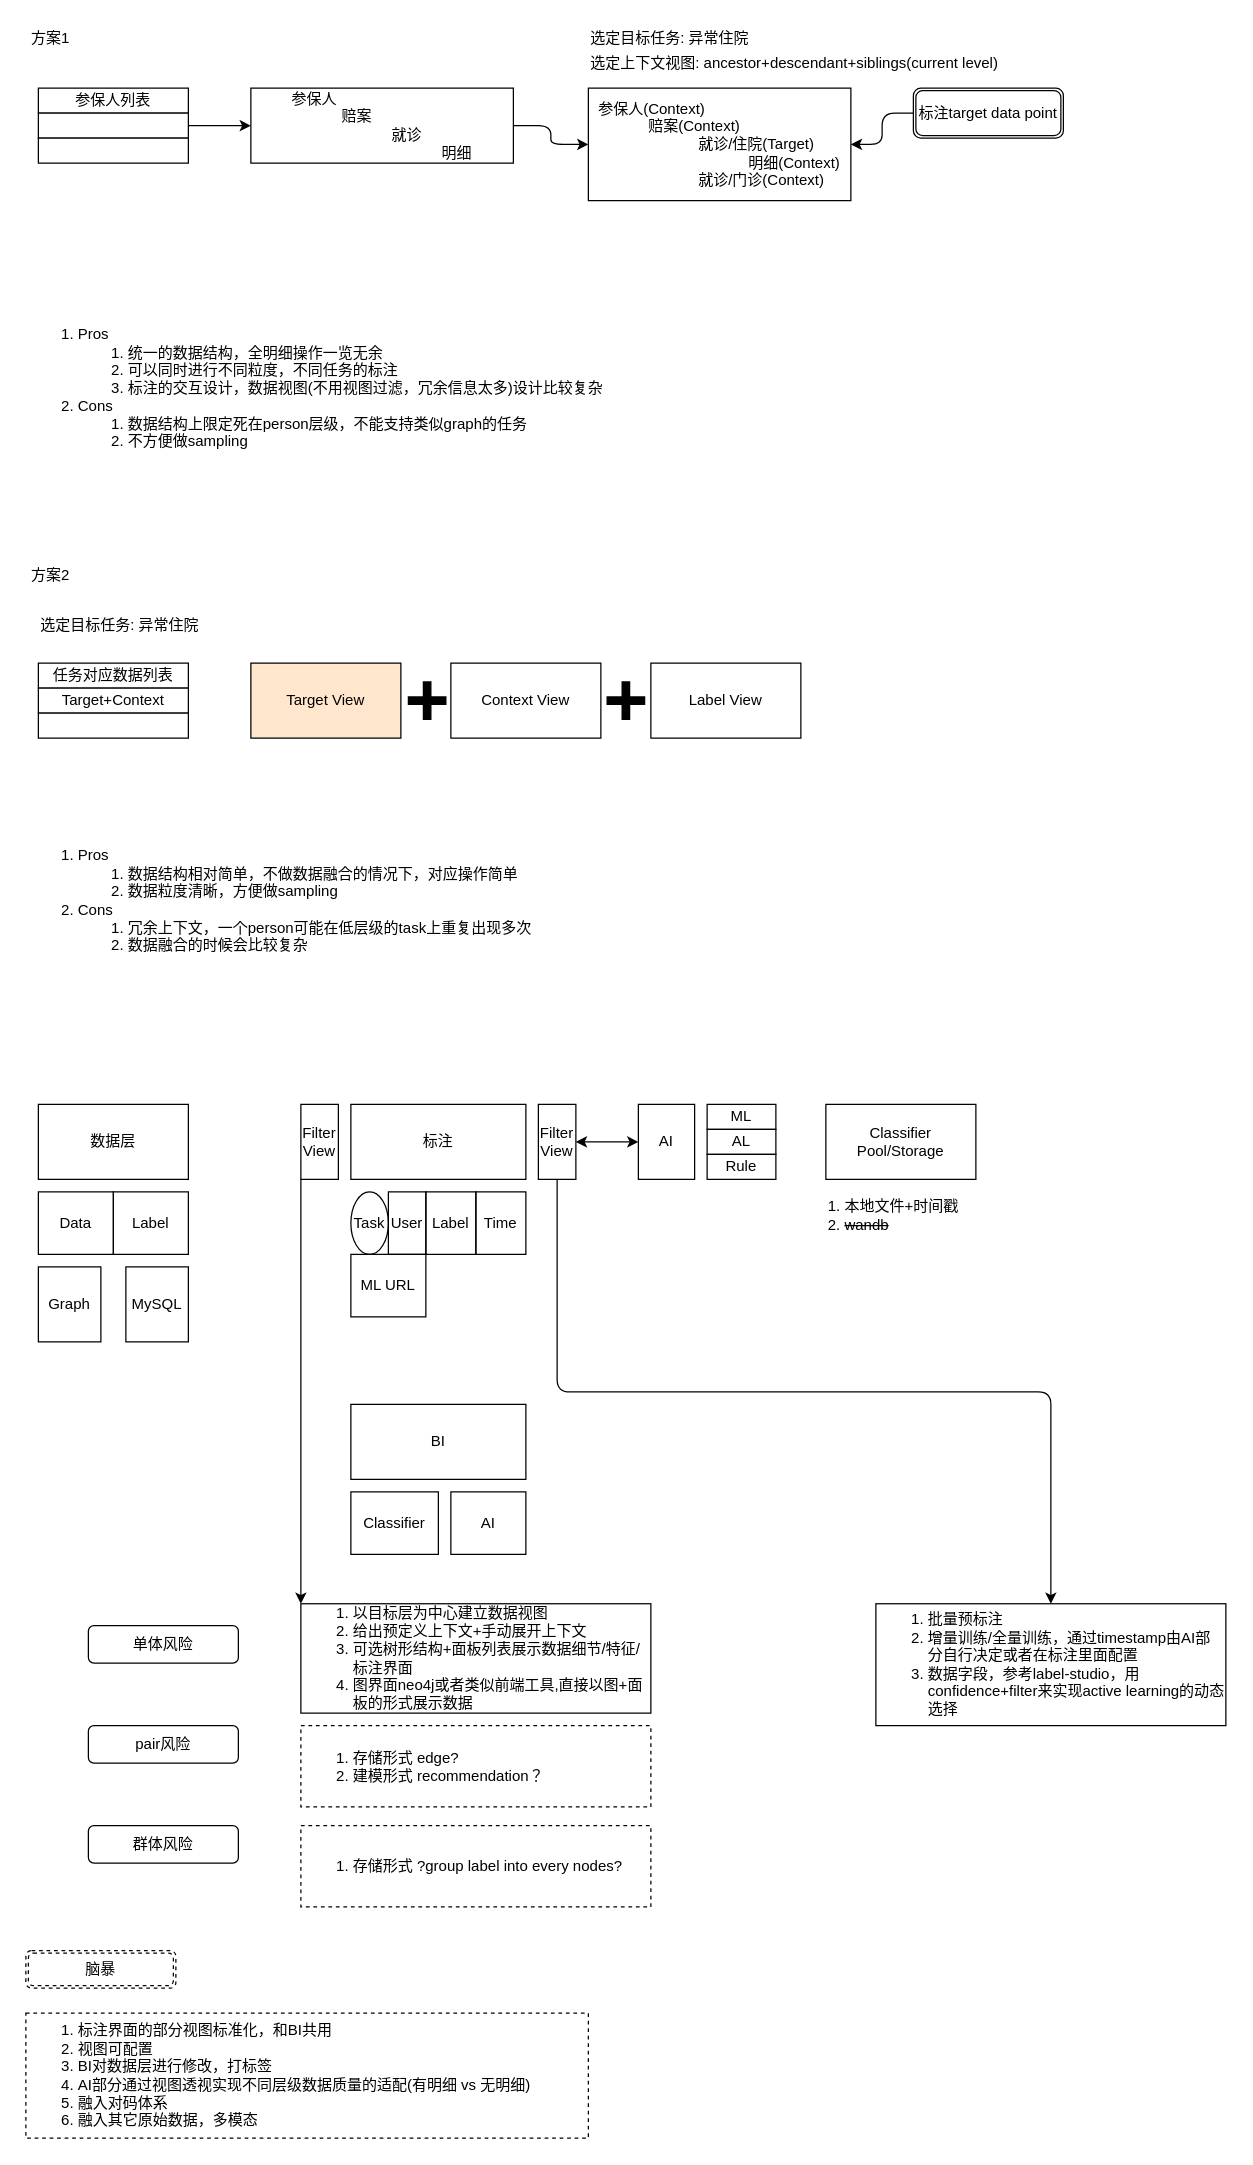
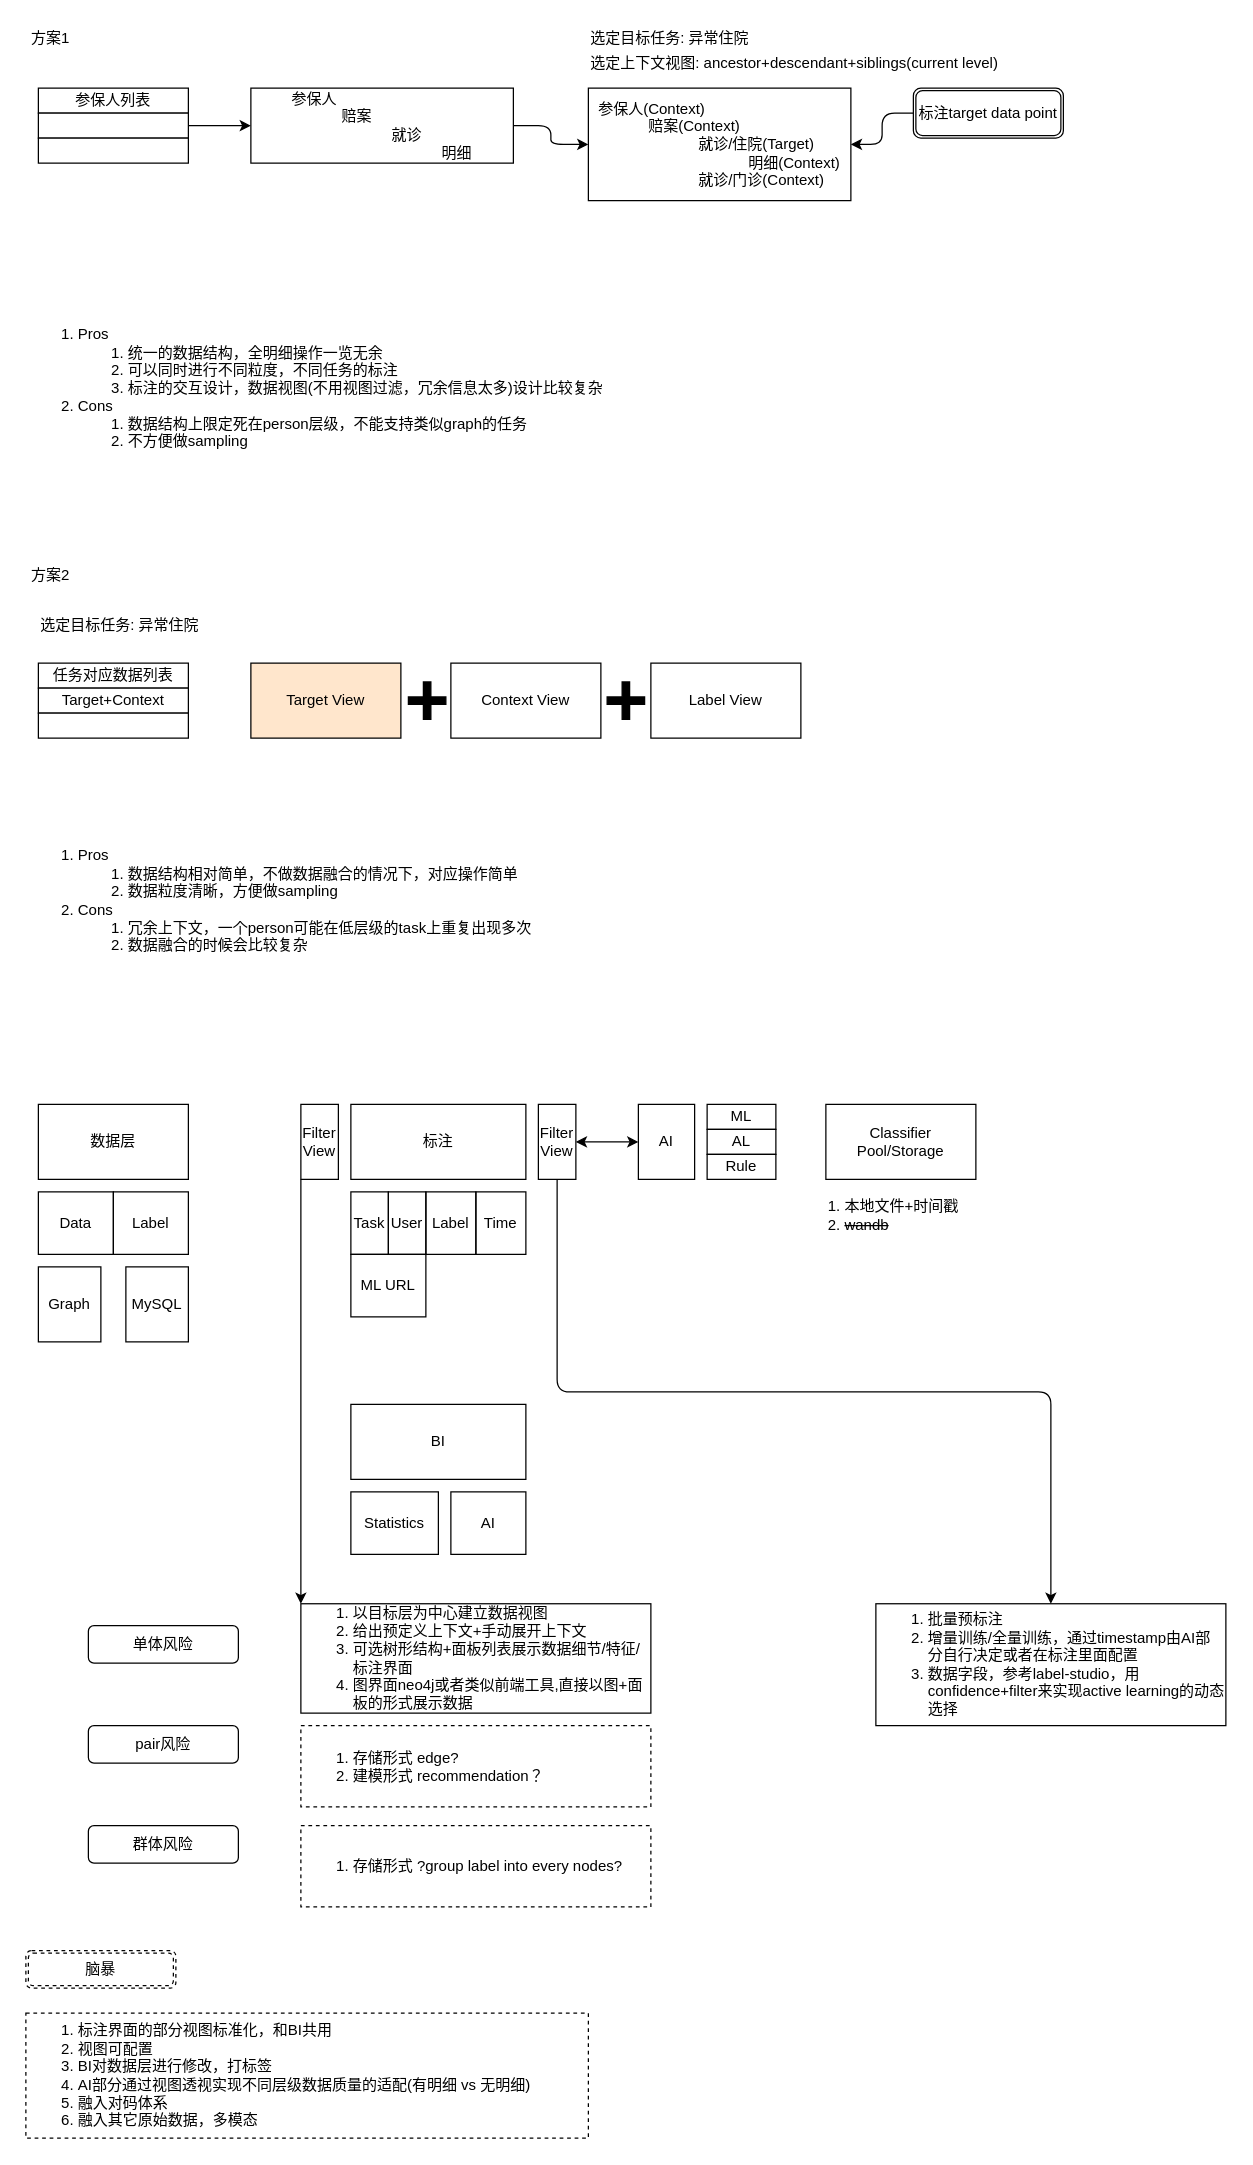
- <mxCell id="34" value="Task" style="ellipse;whiteSpace=wrap;html=1;labelBackgroundColor=none;align=center;fillColor=none;fontStyle=0;" vertex="1" parent="1"><mxGeometry x="280" y="953" width="30" height="50" as="geometry" /></mxCell>
+ <mxCell id="34" value="Task" style="rounded=0;whiteSpace=wrap;html=1;labelBackgroundColor=none;align=center;fillColor=none;fontStyle=0" vertex="1" parent="1"><mxGeometry x="280" y="953" width="30" height="50" as="geometry" /></mxCell>
- <mxCell id="44" value="Classifier" style="rounded=0;whiteSpace=wrap;html=1;labelBackgroundColor=none;align=center;fillColor=none;" vertex="1" parent="1"><mxGeometry x="280" y="1193" width="70" height="50" as="geometry" /></mxCell>
+ <mxCell id="44" value="Statistics" style="rounded=0;whiteSpace=wrap;html=1;labelBackgroundColor=none;align=center;fillColor=none;" vertex="1" parent="1"><mxGeometry x="280" y="1193" width="70" height="50" as="geometry" /></mxCell>
